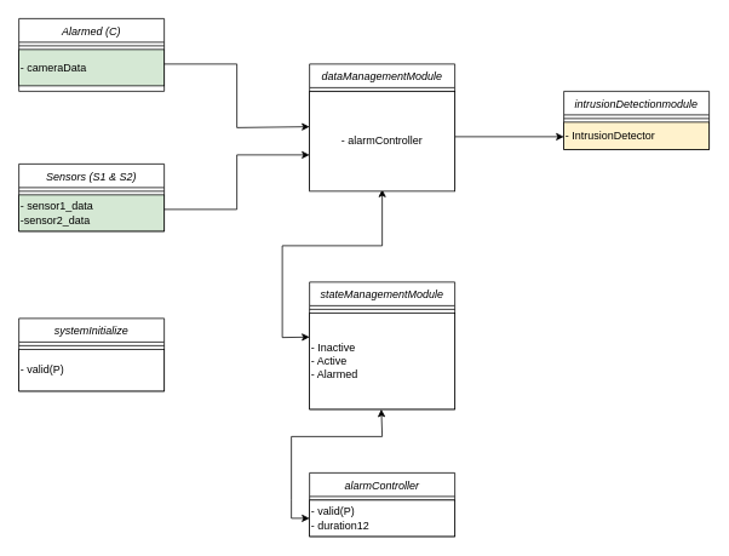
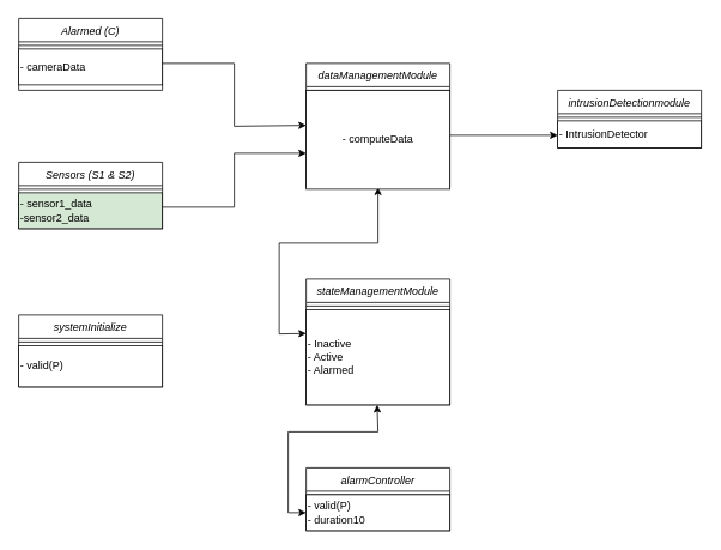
- <mxCell id="4" value="- cameraData" style="whiteSpace=wrap;html=1;align=left;fillColor=#d5e8d4;" vertex="1" parent="2"><mxGeometry y="34" width="160" height="40" as="geometry" /></mxCell>
+ <mxCell id="4" value="- cameraData" style="whiteSpace=wrap;html=1;align=left;" vertex="1" parent="2"><mxGeometry y="34" width="160" height="40" as="geometry" /></mxCell>
- <mxCell id="15" value="- IntrusionDetector" style="whiteSpace=wrap;html=1;align=left;fillColor=#fff2cc;" vertex="1" parent="13"><mxGeometry y="34" width="160" height="30" as="geometry" /></mxCell>
+ <mxCell id="15" value="- IntrusionDetector" style="whiteSpace=wrap;html=1;align=left;" vertex="1" parent="13"><mxGeometry y="34" width="160" height="30" as="geometry" /></mxCell>
- <mxCell id="27" value="- alarmController" style="whiteSpace=wrap;html=1;" vertex="1" parent="1"><mxGeometry x="340" y="100" width="160" height="110" as="geometry" /></mxCell>
+ <mxCell id="27" value="- computeData" style="whiteSpace=wrap;html=1;" vertex="1" parent="1"><mxGeometry x="340" y="100" width="160" height="110" as="geometry" /></mxCell>
- <mxCell id="23" value="&lt;div style=&quot;&quot;&gt;&lt;span style=&quot;background-color: initial;&quot;&gt;- valid(P)&lt;/span&gt;&lt;/div&gt;&lt;div style=&quot;&quot;&gt;&lt;span style=&quot;background-color: initial;&quot;&gt;- duration12&lt;/span&gt;&lt;/div&gt;" style="whiteSpace=wrap;html=1;align=left;" vertex="1" parent="1"><mxGeometry x="340" y="550" width="160" height="40" as="geometry" /></mxCell>
+ <mxCell id="23" value="&lt;div style=&quot;&quot;&gt;&lt;span style=&quot;background-color: initial;&quot;&gt;- valid(P)&lt;/span&gt;&lt;/div&gt;&lt;div style=&quot;&quot;&gt;&lt;span style=&quot;background-color: initial;&quot;&gt;- duration10&lt;/span&gt;&lt;/div&gt;" style="whiteSpace=wrap;html=1;align=left;" vertex="1" parent="1"><mxGeometry x="340" y="550" width="160" height="40" as="geometry" /></mxCell>
